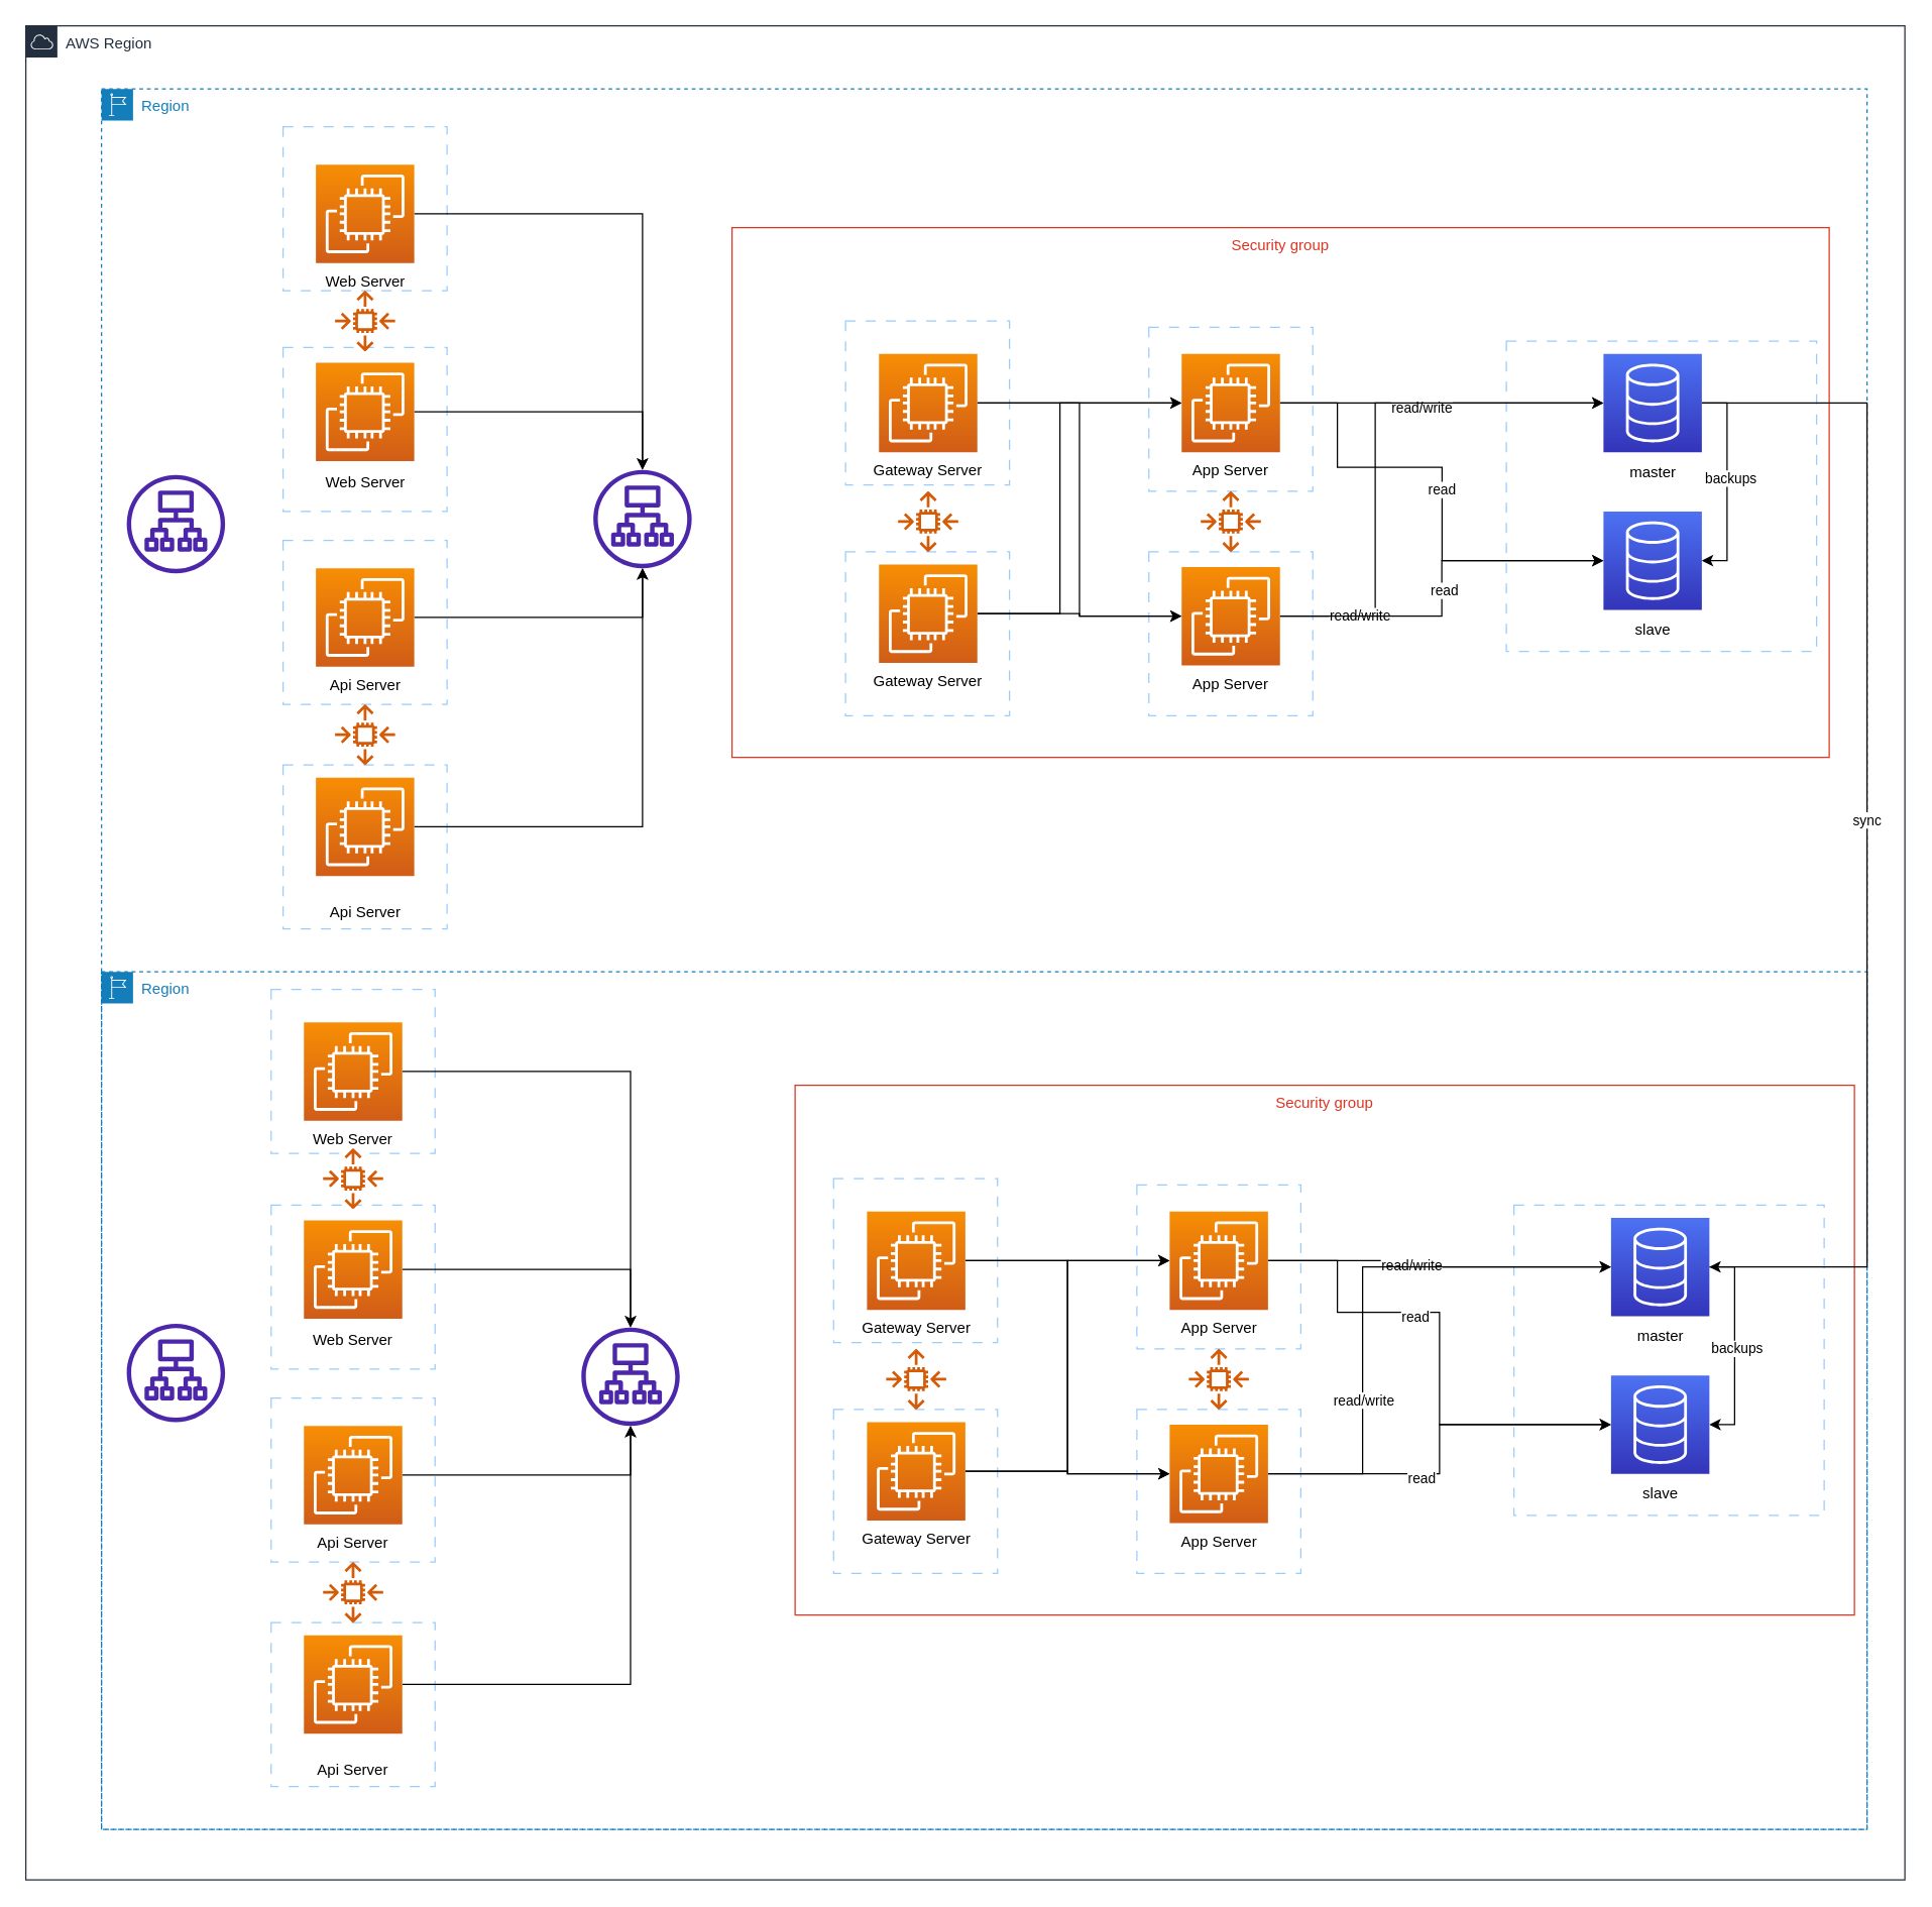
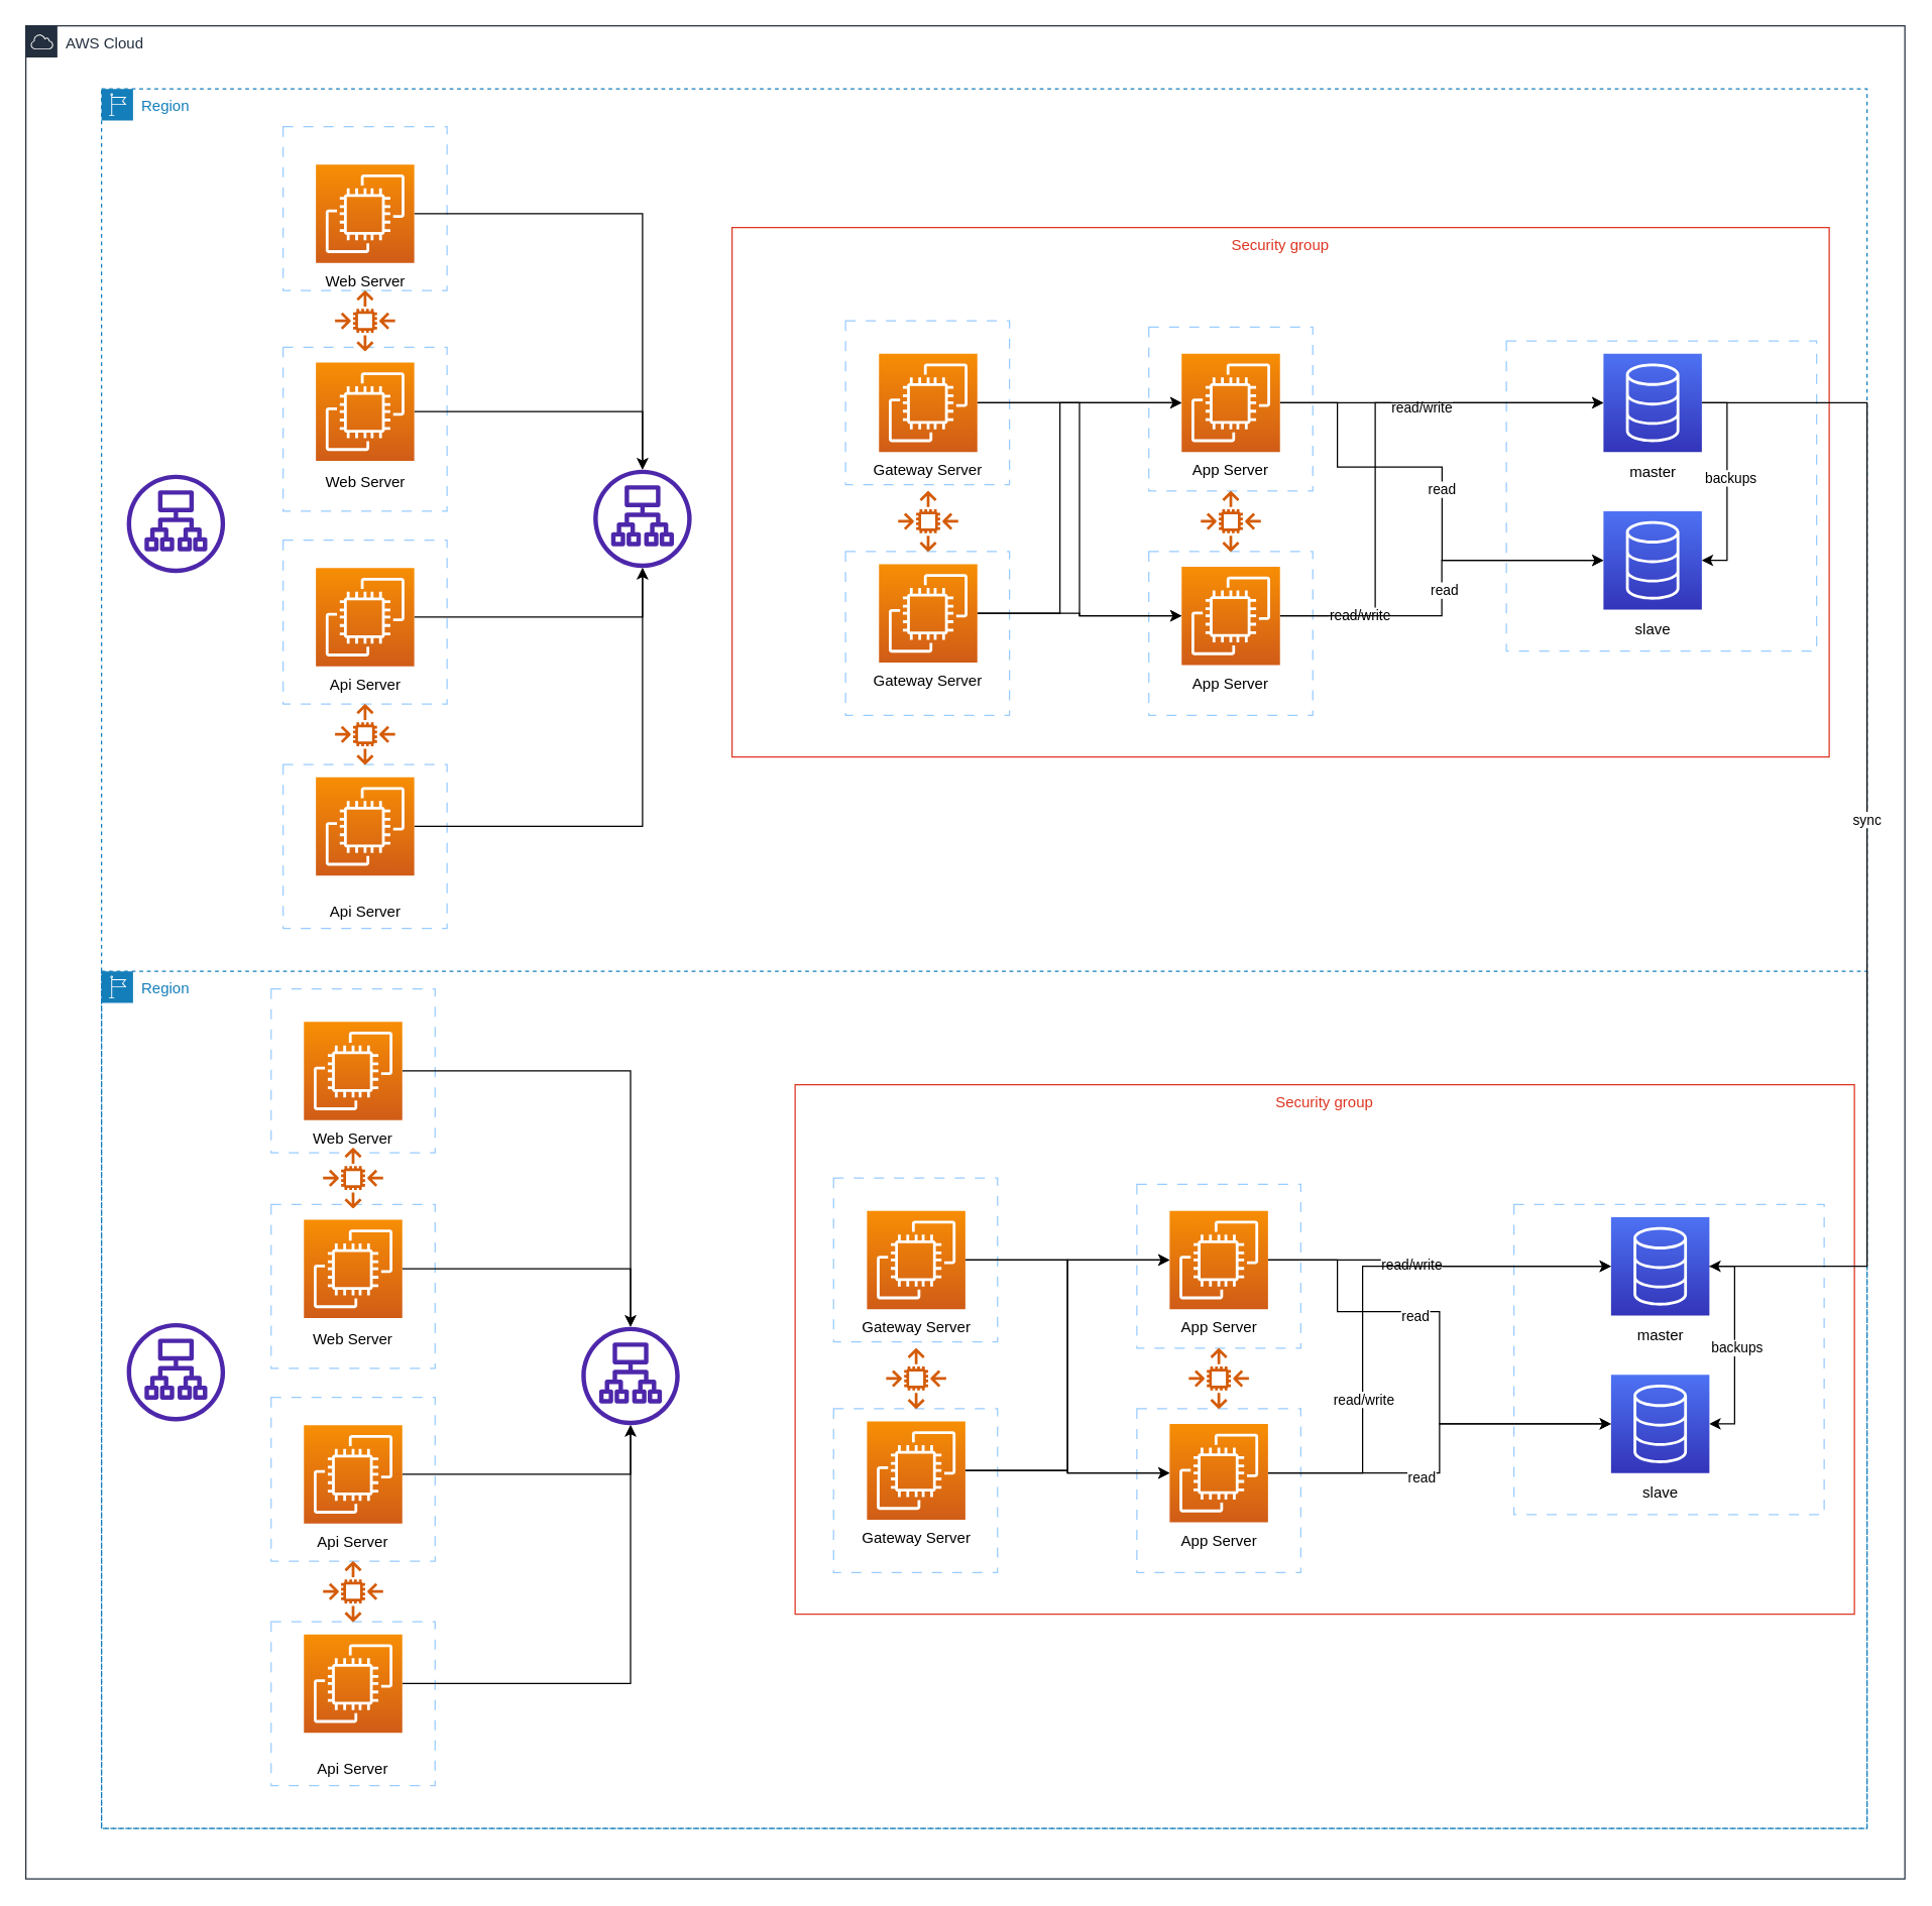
- <mxCell id="2" value="AWS Region" style="points=[[0,0],[0.25,0],[0.5,0],[0.75,0],[1,0],[1,0.25],[1,0.5],[1,0.75],[1,1],[0.75,1],[0.5,1],[0.25,1],[0,1],[0,0.75],[0,0.5],[0,0.25]];outlineConnect=0;gradientColor=none;html=1;whiteSpace=wrap;fontSize=12;fontStyle=0;container=1;pointerEvents=0;collapsible=0;recursiveResize=0;shape=mxgraph.aws4.group;grIcon=mxgraph.aws4.group_aws_cloud;strokeColor=#232F3E;fillColor=none;verticalAlign=top;align=left;spacingLeft=30;fontColor=#232F3E;dashed=0;" vertex="1" parent="1"><mxGeometry x="20" y="20" width="1490" height="1470" as="geometry" /></mxCell>
+ <mxCell id="2" value="AWS Cloud" style="points=[[0,0],[0.25,0],[0.5,0],[0.75,0],[1,0],[1,0.25],[1,0.5],[1,0.75],[1,1],[0.75,1],[0.5,1],[0.25,1],[0,1],[0,0.75],[0,0.5],[0,0.25]];outlineConnect=0;gradientColor=none;html=1;whiteSpace=wrap;fontSize=12;fontStyle=0;container=1;pointerEvents=0;collapsible=0;recursiveResize=0;shape=mxgraph.aws4.group;grIcon=mxgraph.aws4.group_aws_cloud;strokeColor=#232F3E;fillColor=none;verticalAlign=top;align=left;spacingLeft=30;fontColor=#232F3E;dashed=0;" vertex="1" parent="1"><mxGeometry x="20" y="20" width="1490" height="1470" as="geometry" /></mxCell>
